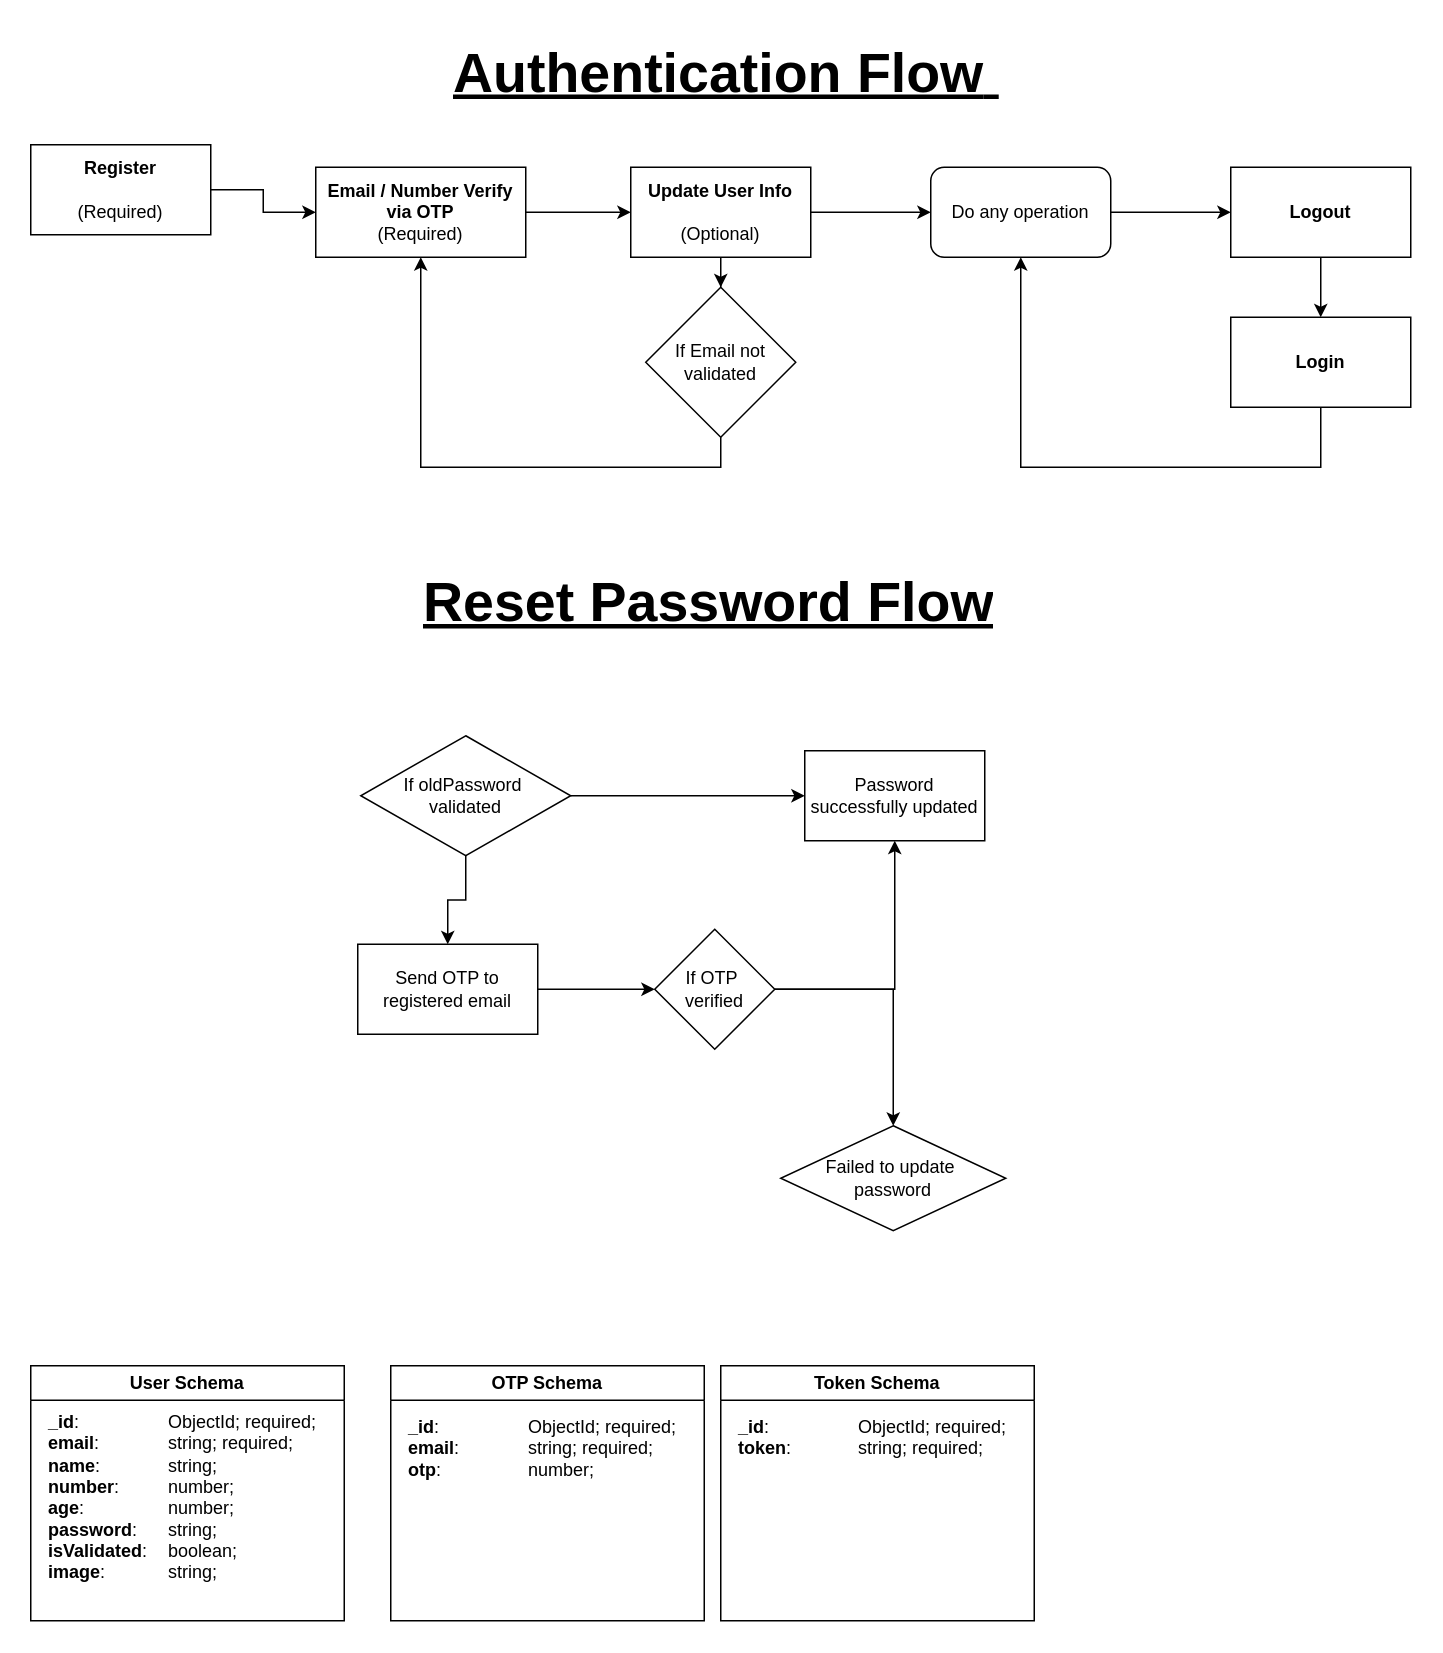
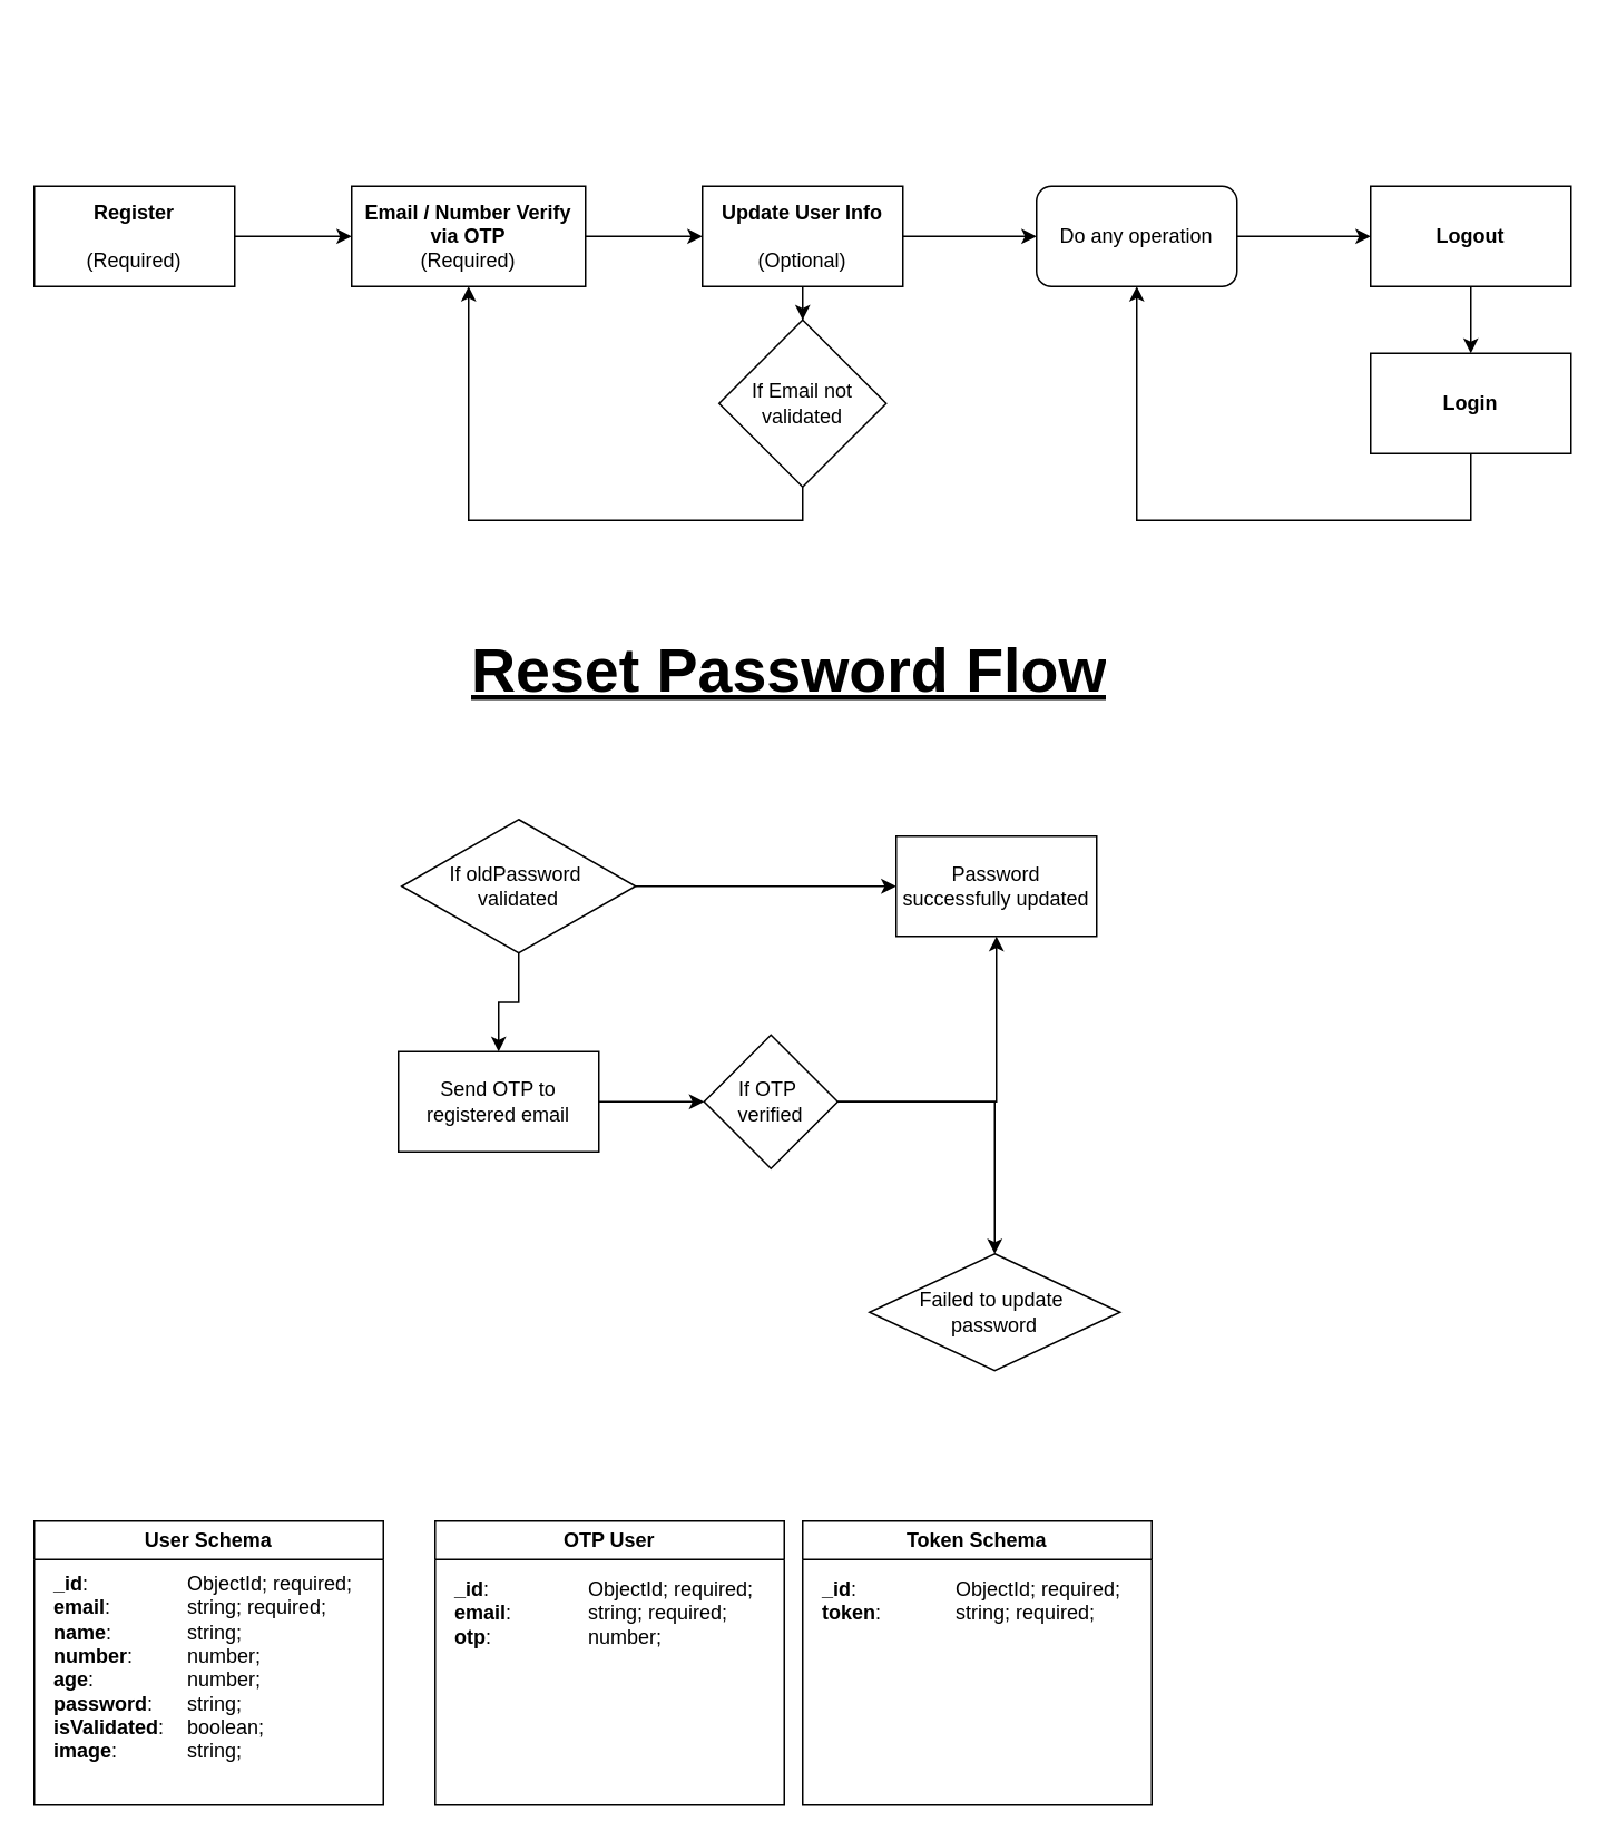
- <mxCell id="17" value="&lt;h1 style=&quot;text-align: center; margin-top: 0px;&quot;&gt;&lt;span style=&quot;background-color: initial; font-size: 37px;&quot;&gt;&lt;u&gt;Authentication Flow&lt;span style=&quot;font-weight: 400;&quot;&gt;&amp;nbsp;&lt;/span&gt;&lt;/u&gt;&lt;/span&gt;&lt;/h1&gt;" style="text;html=1;whiteSpace=wrap;overflow=hidden;rounded=0;" parent="1" vertex="1"><mxGeometry x="300" y="20" width="370" height="60" as="geometry" /></mxCell>
- <mxCell id="3" value="&lt;b&gt;Register&lt;/b&gt;&lt;br&gt;&lt;br&gt;(Required)" style="rounded=0;whiteSpace=wrap;html=1;" parent="1" vertex="1"><mxGeometry x="20" y="96" width="120" height="60" as="geometry" /></mxCell>
+ <mxCell id="3" value="&lt;b&gt;Register&lt;/b&gt;&lt;br&gt;&lt;br&gt;(Required)" style="rounded=0;whiteSpace=wrap;html=1;" parent="1" vertex="1"><mxGeometry x="20" y="111" width="120" height="60" as="geometry" /></mxCell>
- <mxCell id="31" value="If OTP&amp;nbsp;&lt;div&gt;verified&lt;/div&gt;" style="rhombus;whiteSpace=wrap;html=1;rounded=0;" vertex="1" parent="1"><mxGeometry x="436" y="619" width="80" height="80" as="geometry" /></mxCell>
+ <mxCell id="31" value="If OTP&amp;nbsp;&lt;div&gt;verified&lt;/div&gt;" style="rhombus;whiteSpace=wrap;html=1;rounded=0;" vertex="1" parent="1"><mxGeometry x="421" y="619" width="80" height="80" as="geometry" /></mxCell>
- <mxCell id="20" value="OTP Schema" style="swimlane;whiteSpace=wrap;html=1;" parent="1" vertex="1"><mxGeometry x="260" y="910" width="209" height="170" as="geometry"><mxRectangle x="40" y="360" width="110" height="30" as="alternateBounds" /></mxGeometry></mxCell>
+ <mxCell id="20" value="OTP User" style="swimlane;whiteSpace=wrap;html=1;" parent="1" vertex="1"><mxGeometry x="260" y="910" width="209" height="170" as="geometry"><mxRectangle x="40" y="360" width="110" height="30" as="alternateBounds" /></mxGeometry></mxCell>
